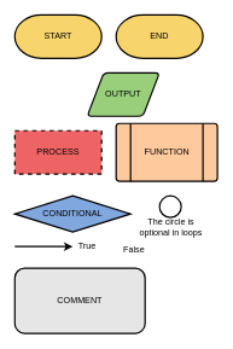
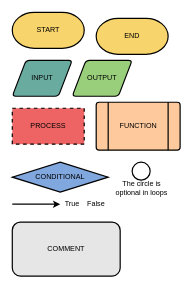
- <mxCell id="7" value="END" style="strokeWidth=2;html=1;shape=mxgraph.flowchart.terminator;whiteSpace=wrap;fillColor=#F8d46c;strokeColor=#000000;gradientColor=none;" parent="1" vertex="1"><mxGeometry x="160" y="20" width="120" height="60" as="geometry" /></mxCell>
+ <mxCell id="7" value="END" style="strokeWidth=2;html=1;shape=mxgraph.flowchart.terminator;whiteSpace=wrap;fillColor=#F8d46c;strokeColor=#000000;gradientColor=none;" parent="1" vertex="1"><mxGeometry x="160" y="30" width="120" height="60" as="geometry" /></mxCell>
+ <mxCell id="3" value="INPUT" style="shape=parallelogram;html=1;strokeWidth=2;perimeter=parallelogramPerimeter;whiteSpace=wrap;rounded=1;arcSize=12;size=0.23;fillColor=#6aab9f;" parent="1" vertex="1"><mxGeometry x="20" y="100" width="100" height="60" as="geometry" /></mxCell>
- <mxCell id="10" value="False" style="text;html=1;strokeColor=none;fillColor=none;align=center;verticalAlign=middle;whiteSpace=wrap;rounded=0;" parent="1" vertex="1"><mxGeometry x="165" y="335" width="40" height="20" as="geometry" /></mxCell>
+ <mxCell id="10" value="False" style="text;html=1;strokeColor=none;fillColor=none;align=center;verticalAlign=middle;whiteSpace=wrap;rounded=0;" parent="1" vertex="1"><mxGeometry x="140" y="330" width="40" height="20" as="geometry" /></mxCell>
